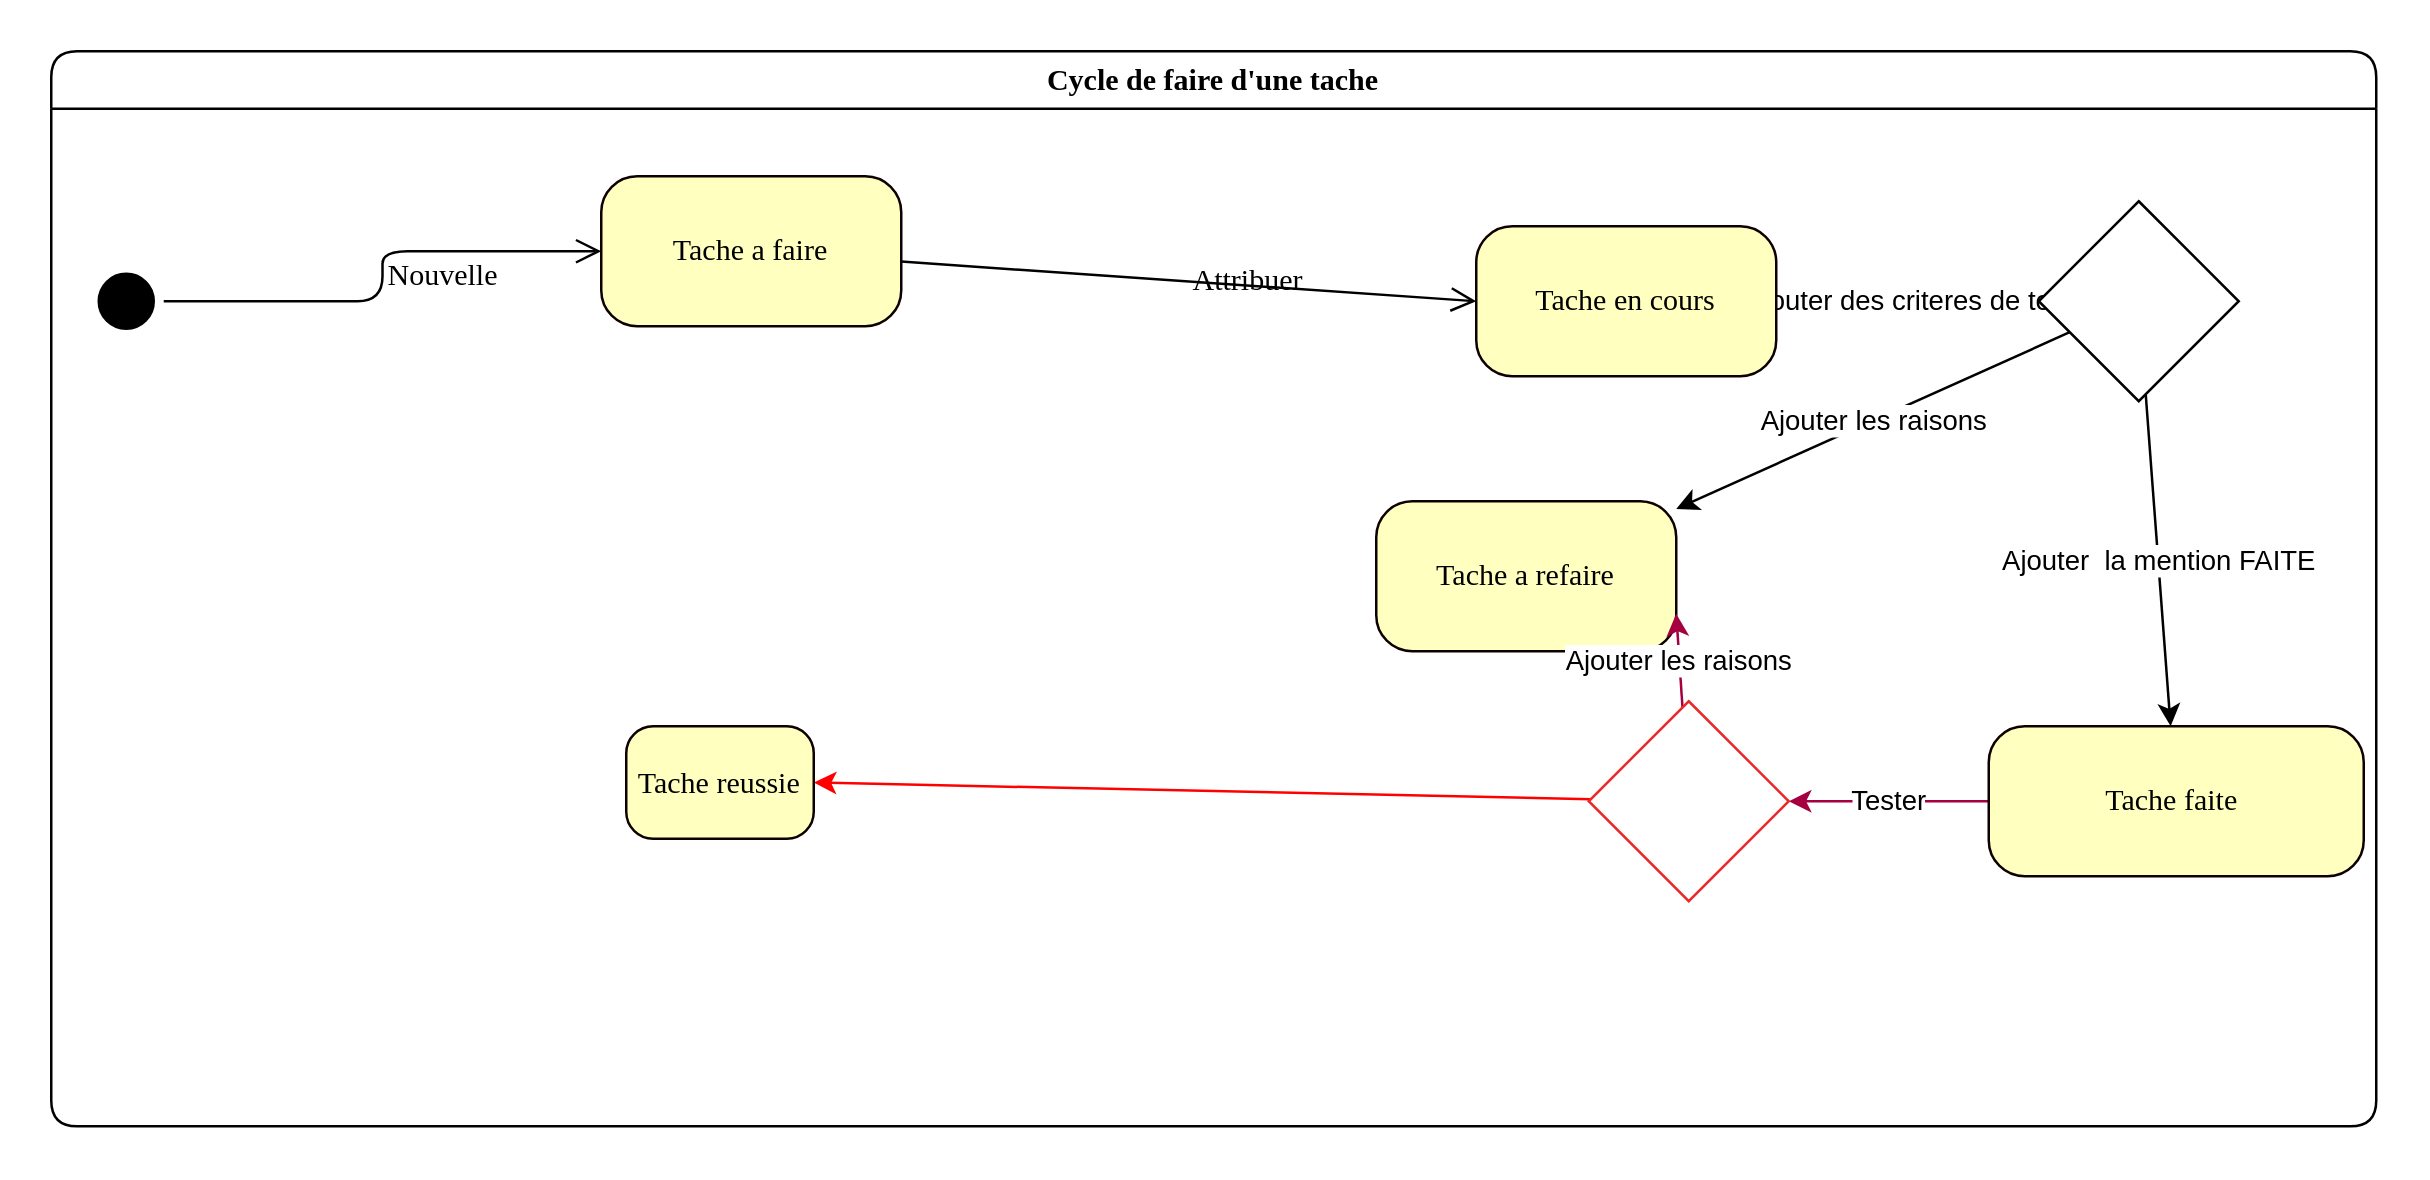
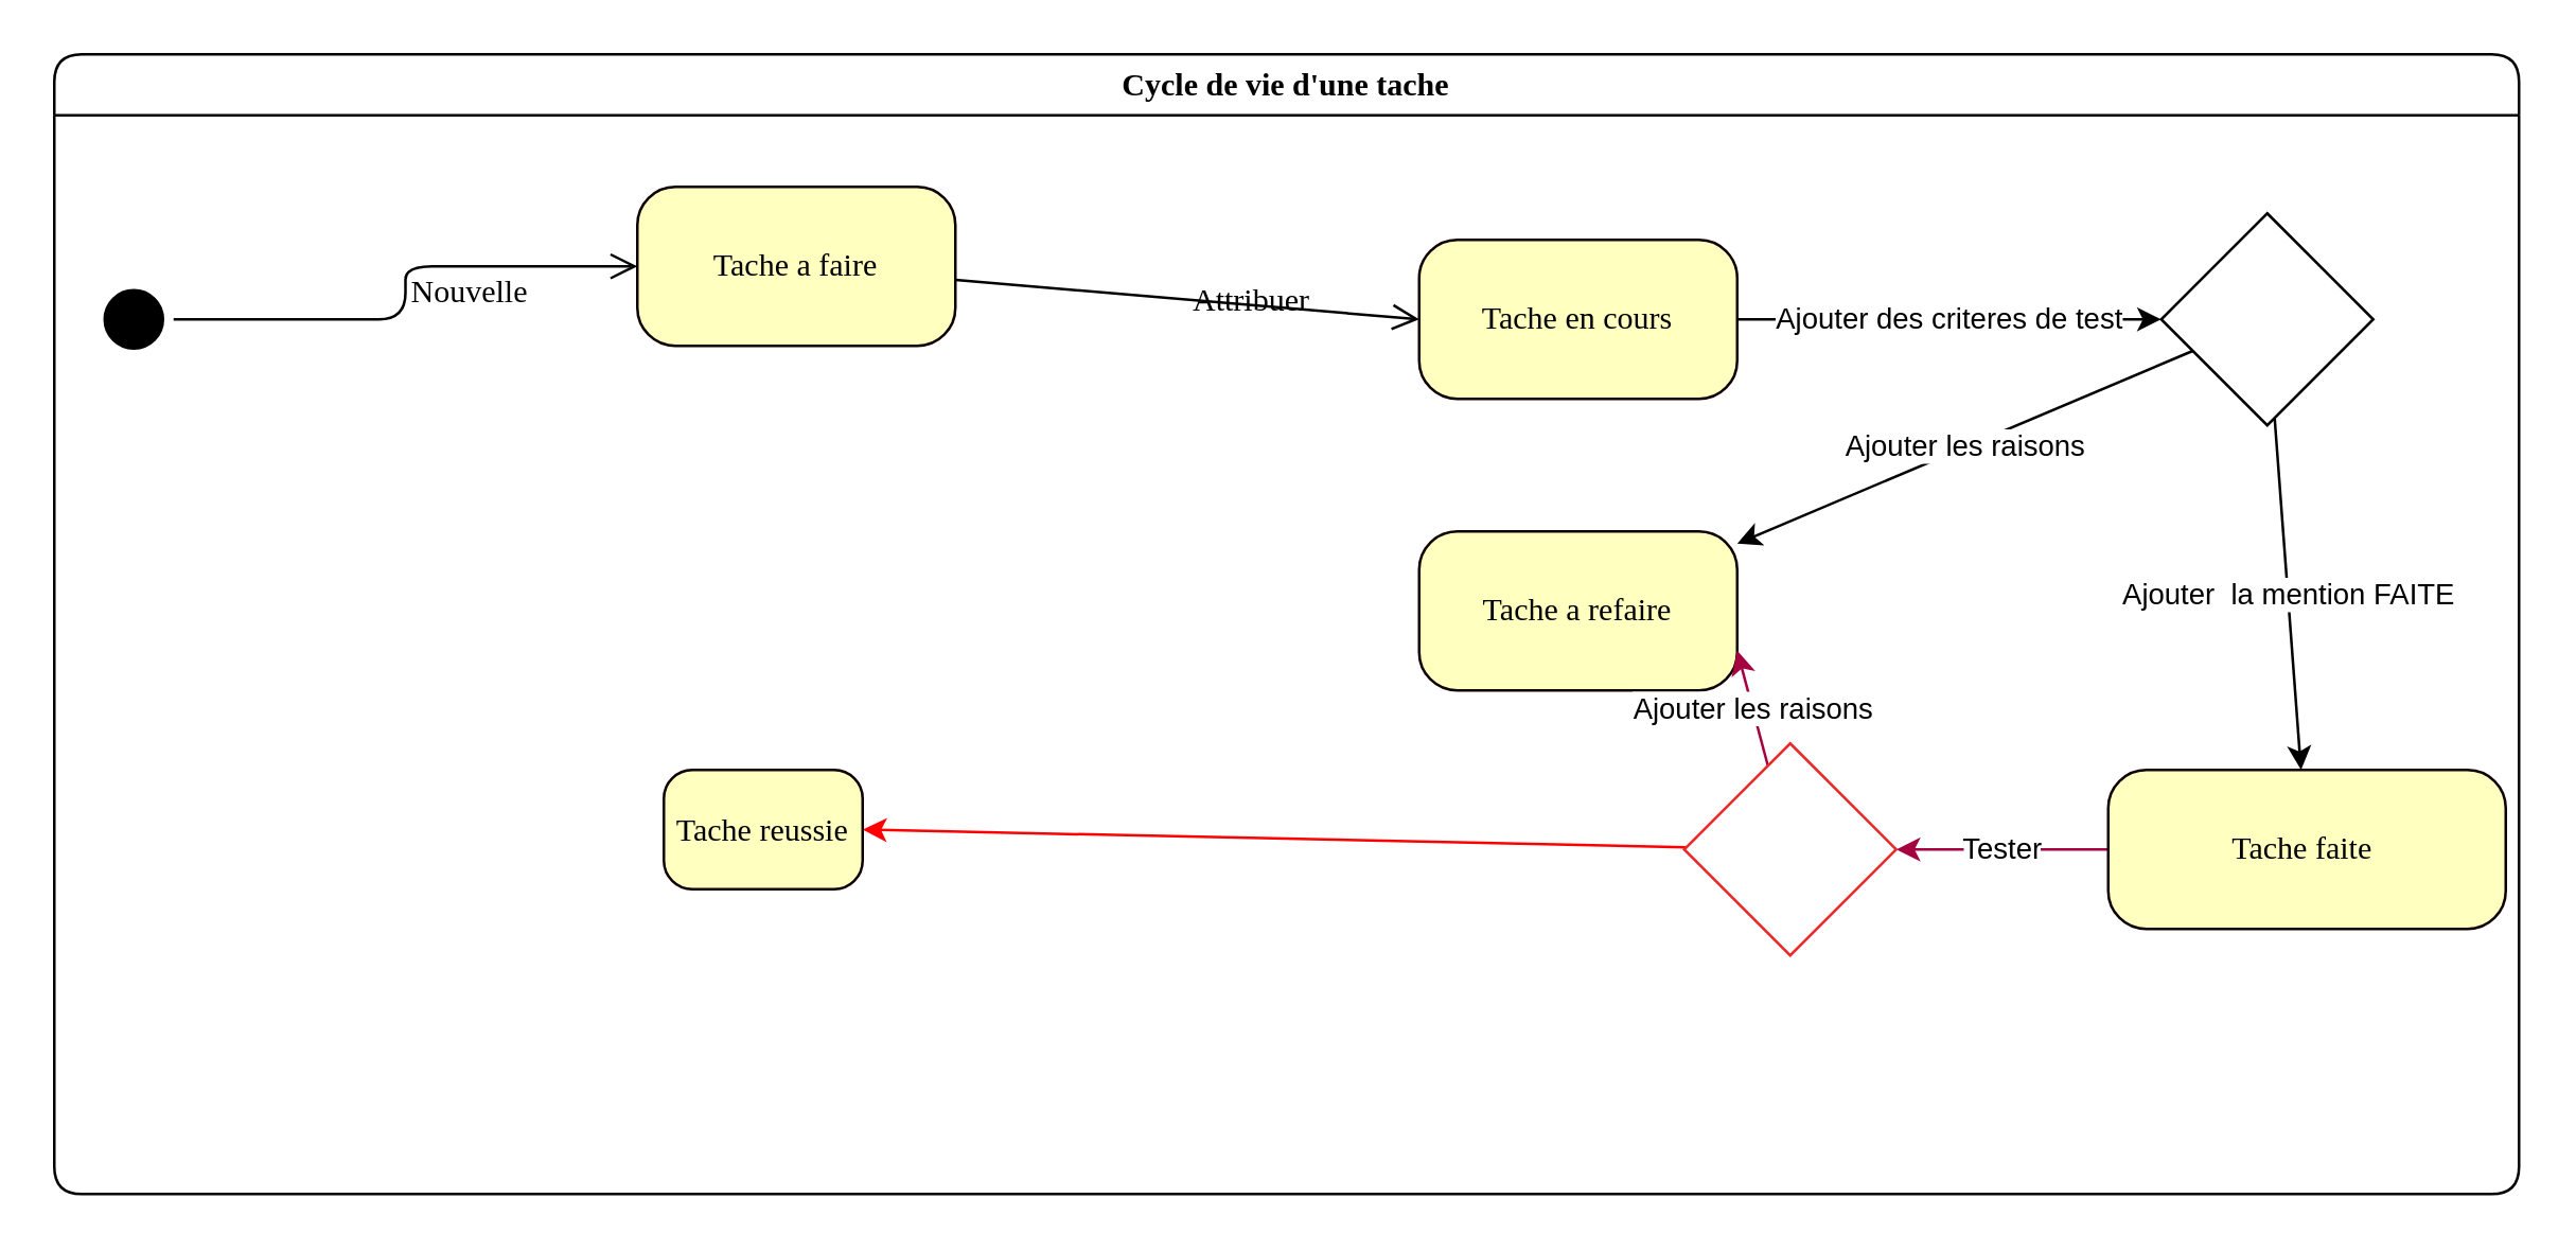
- <mxCell id="3" value="Cycle de faire d'une tache" style="swimlane;whiteSpace=wrap;html=1;rounded=1;shadow=0;comic=0;labelBackgroundColor=none;strokeWidth=1;fontFamily=Verdana;fontSize=12;align=center;" parent="1" vertex="1"><mxGeometry x="20" y="20" width="930" height="430" as="geometry" /></mxCell>
+ <mxCell id="3" value="Cycle de vie d'une tache" style="swimlane;whiteSpace=wrap;html=1;rounded=1;shadow=0;comic=0;labelBackgroundColor=none;strokeWidth=1;fontFamily=Verdana;fontSize=12;align=center;" parent="1" vertex="1"><mxGeometry x="20" y="20" width="930" height="430" as="geometry" /></mxCell>
- <mxCell id="6" value="Tache en cours" style="rounded=1;whiteSpace=wrap;html=1;arcSize=24;fillColor=#ffffc0;strokeColor=#0f0000;shadow=0;comic=0;labelBackgroundColor=none;fontFamily=Verdana;fontSize=12;fontColor=#000000;align=center;" parent="3" vertex="1"><mxGeometry x="570" y="70" width="120" height="60" as="geometry" /></mxCell>
+ <mxCell id="6" value="Tache en cours" style="rounded=1;whiteSpace=wrap;html=1;arcSize=24;fillColor=#ffffc0;strokeColor=#0f0000;shadow=0;comic=0;labelBackgroundColor=none;fontFamily=Verdana;fontSize=12;fontColor=#000000;align=center;" parent="3" vertex="1"><mxGeometry x="515" y="70" width="120" height="60" as="geometry" /></mxCell>
- <mxCell id="8" value="Tache a refaire" style="rounded=1;whiteSpace=wrap;html=1;arcSize=24;fillColor=#ffffc0;strokeColor=#0f0000;shadow=0;comic=0;labelBackgroundColor=none;fontFamily=Verdana;fontSize=12;fontColor=#000000;align=center;" parent="3" vertex="1"><mxGeometry x="530" y="180" width="120" height="60" as="geometry" /></mxCell>
+ <mxCell id="8" value="Tache a refaire" style="rounded=1;whiteSpace=wrap;html=1;arcSize=24;fillColor=#ffffc0;strokeColor=#0f0000;shadow=0;comic=0;labelBackgroundColor=none;fontFamily=Verdana;fontSize=12;fontColor=#000000;align=center;" parent="3" vertex="1"><mxGeometry x="515" y="180" width="120" height="60" as="geometry" /></mxCell>
